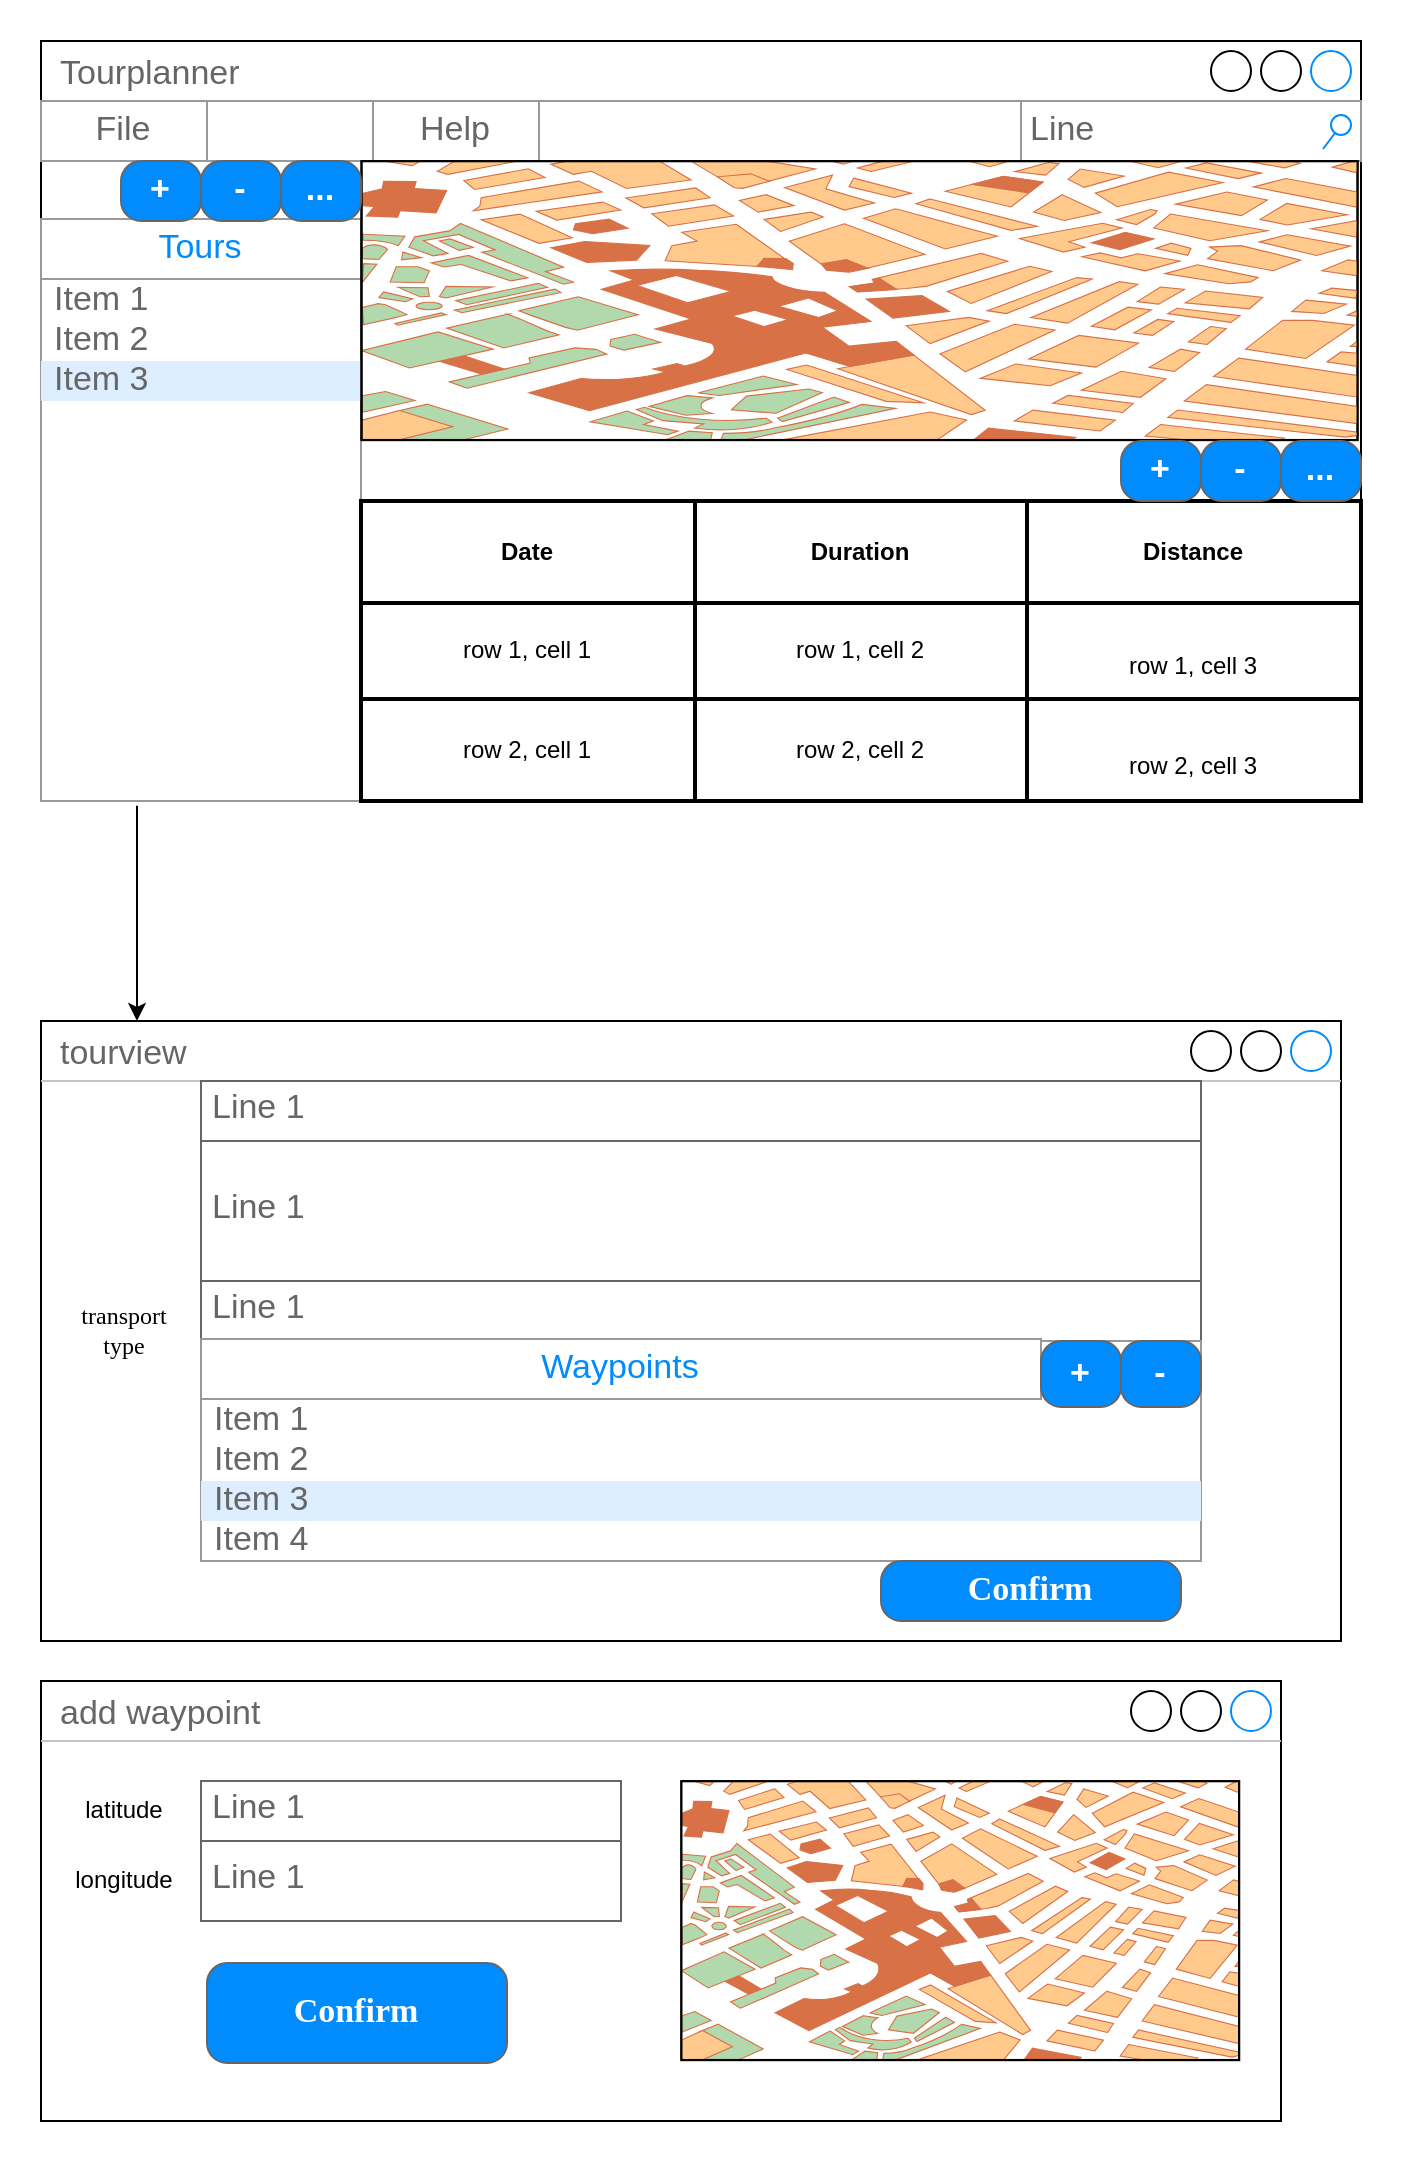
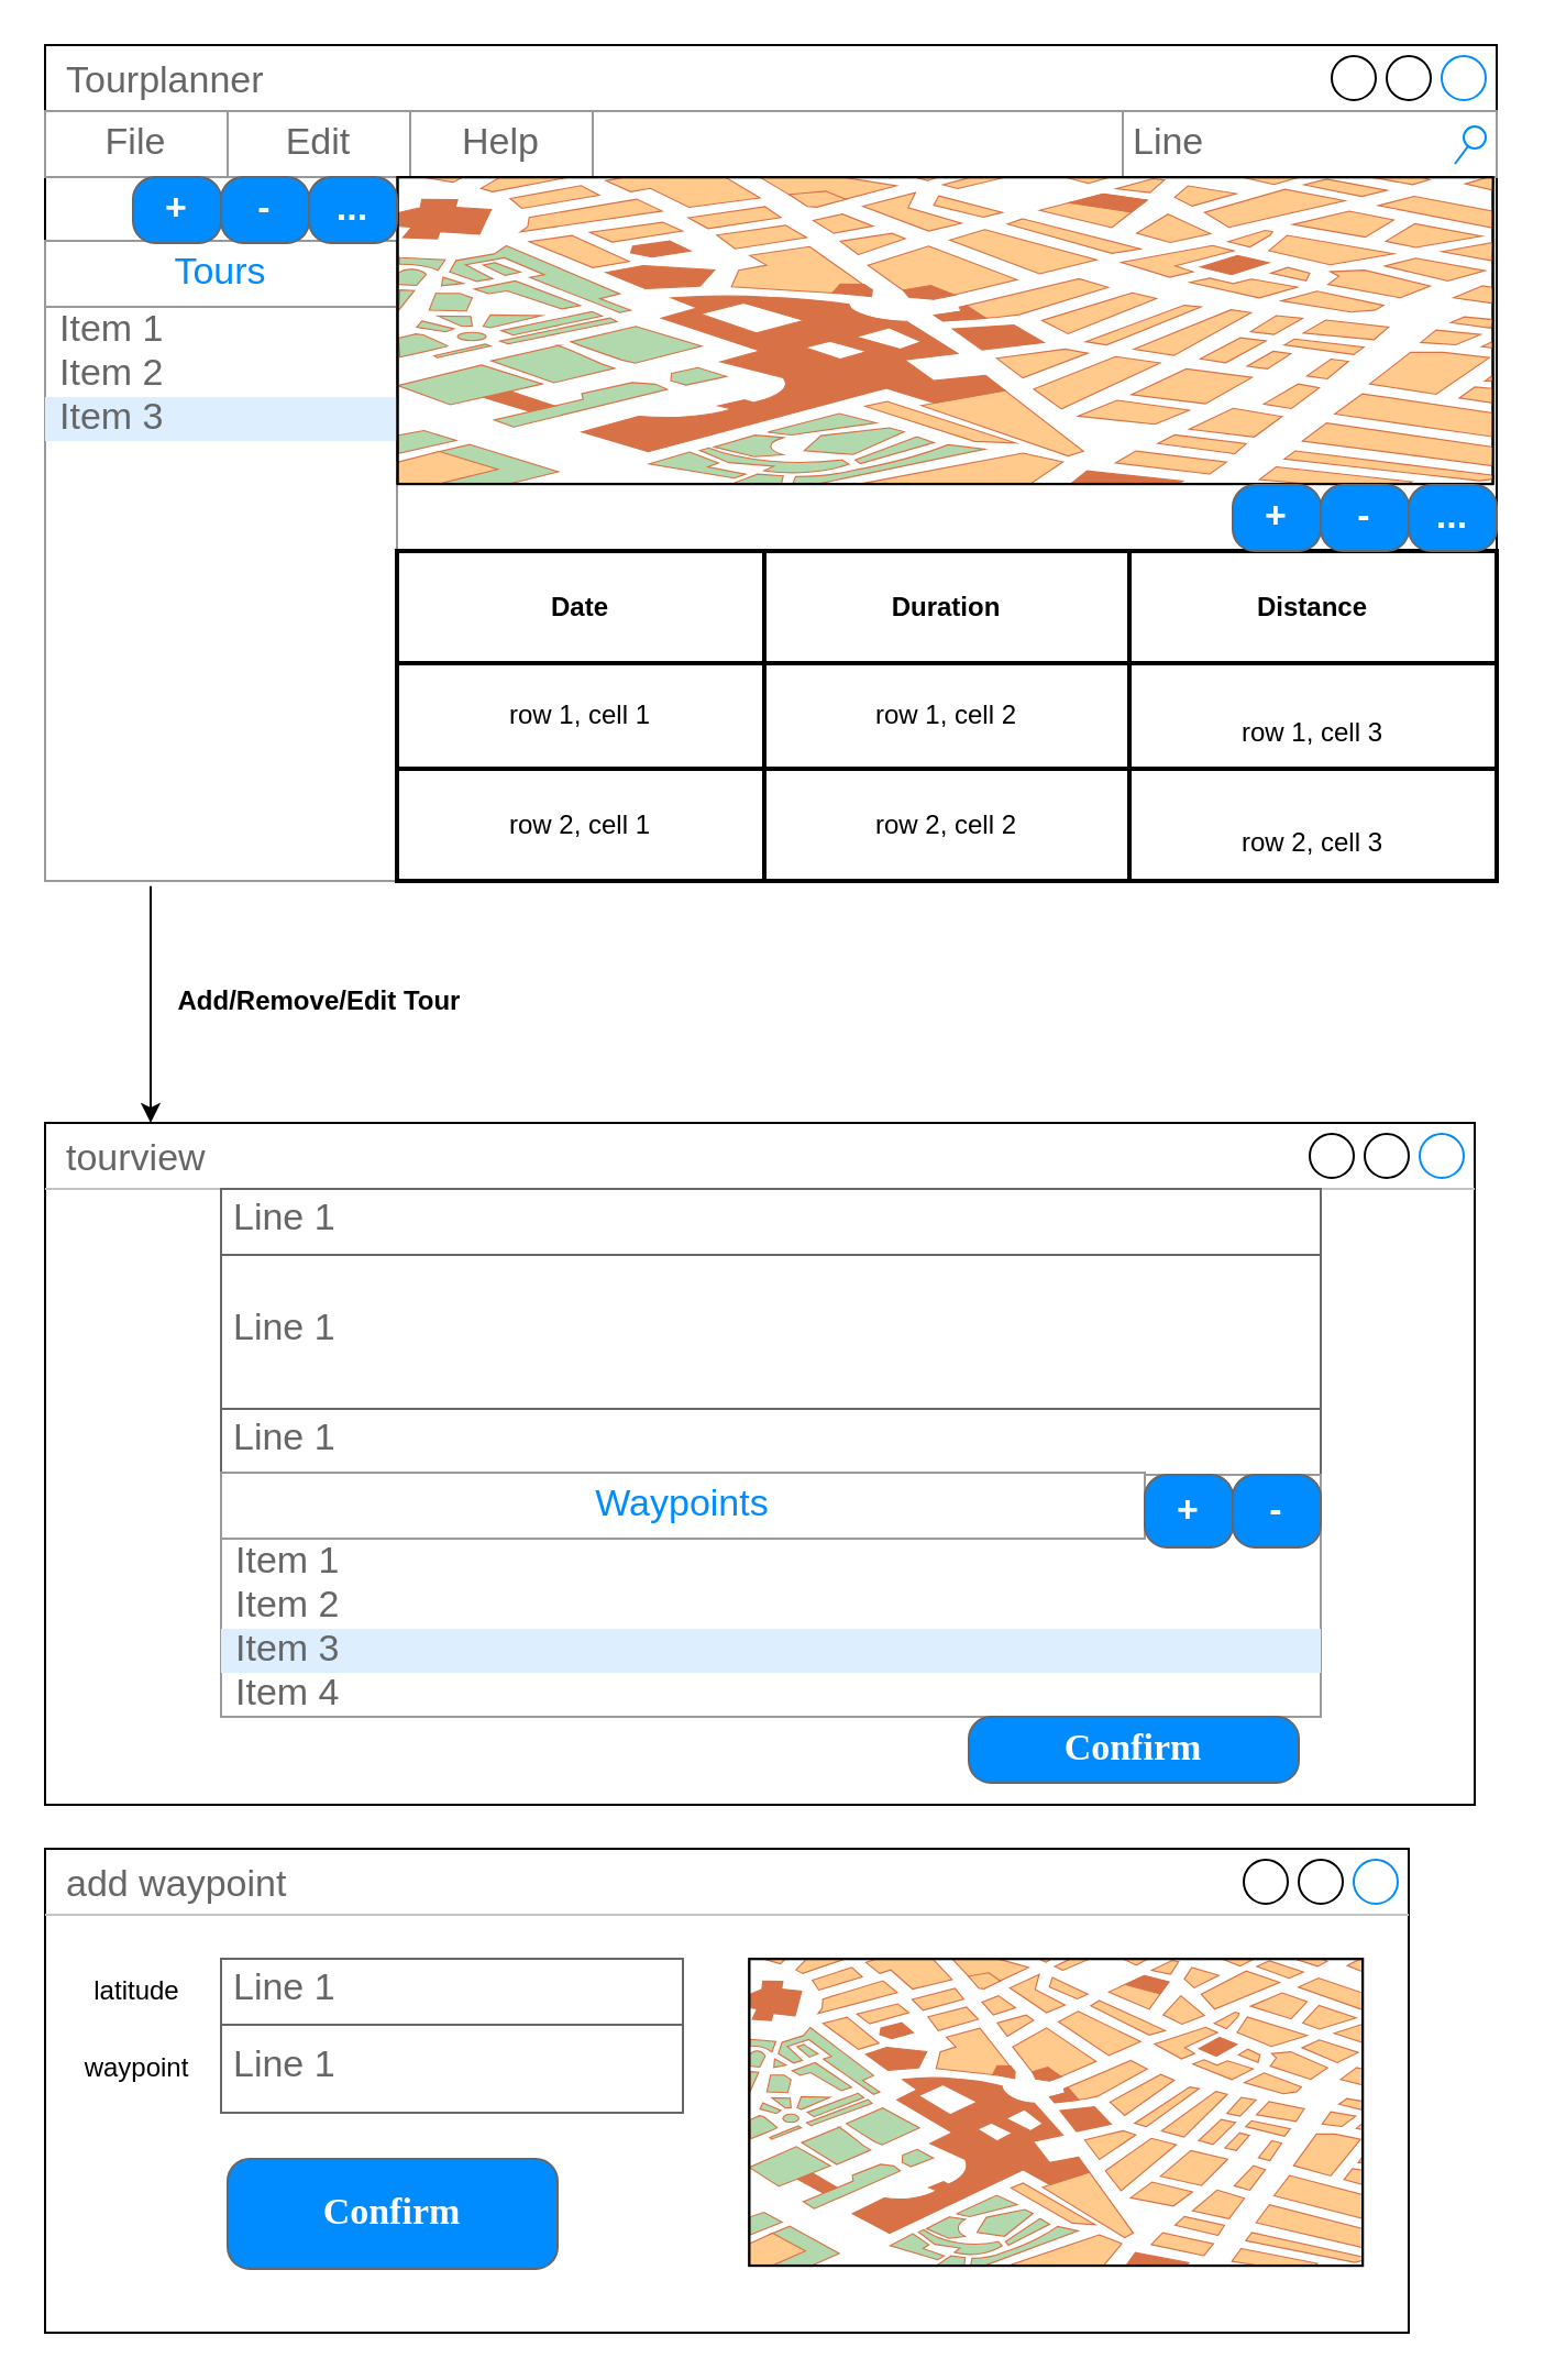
+ <mxCell id="5" value="Edit" style="strokeColor=inherit;fillColor=inherit;gradientColor=inherit;strokeWidth=1;shadow=0;dashed=0;align=center;html=1;shape=mxgraph.mockup.forms.rrect;rSize=0;fontSize=17;fontColor=#666666;whiteSpace=wrap;" vertex="1" parent="3"><mxGeometry x="83" width="83" height="30" as="geometry" /></mxCell>
+ <mxCell id="34" value="&lt;b&gt;Add/Remove/Edit Tour&lt;br&gt;&lt;/b&gt;" style="text;html=1;strokeColor=none;fillColor=none;align=center;verticalAlign=middle;whiteSpace=wrap;rounded=0;" vertex="1" parent="1"><mxGeometry x="70" y="440" width="150" height="30" as="geometry" /></mxCell>
- <mxCell id="39" value="transport type" style="text;html=1;strokeColor=none;fillColor=none;align=center;verticalAlign=middle;whiteSpace=wrap;rounded=0;fontFamily=Lucida Console;" vertex="1" parent="1"><mxGeometry x="32" y="650" width="60" height="30" as="geometry" /></mxCell>
- <mxCell id="52" value="longitude" style="text;html=1;strokeColor=none;fillColor=none;align=center;verticalAlign=middle;whiteSpace=wrap;rounded=0;" vertex="1" parent="1"><mxGeometry x="32" y="925" width="60" height="30" as="geometry" /></mxCell>
+ <mxCell id="52" value="waypoint" style="text;html=1;strokeColor=none;fillColor=none;align=center;verticalAlign=middle;whiteSpace=wrap;rounded=0;" vertex="1" parent="1"><mxGeometry x="32" y="925" width="60" height="30" as="geometry" /></mxCell>
